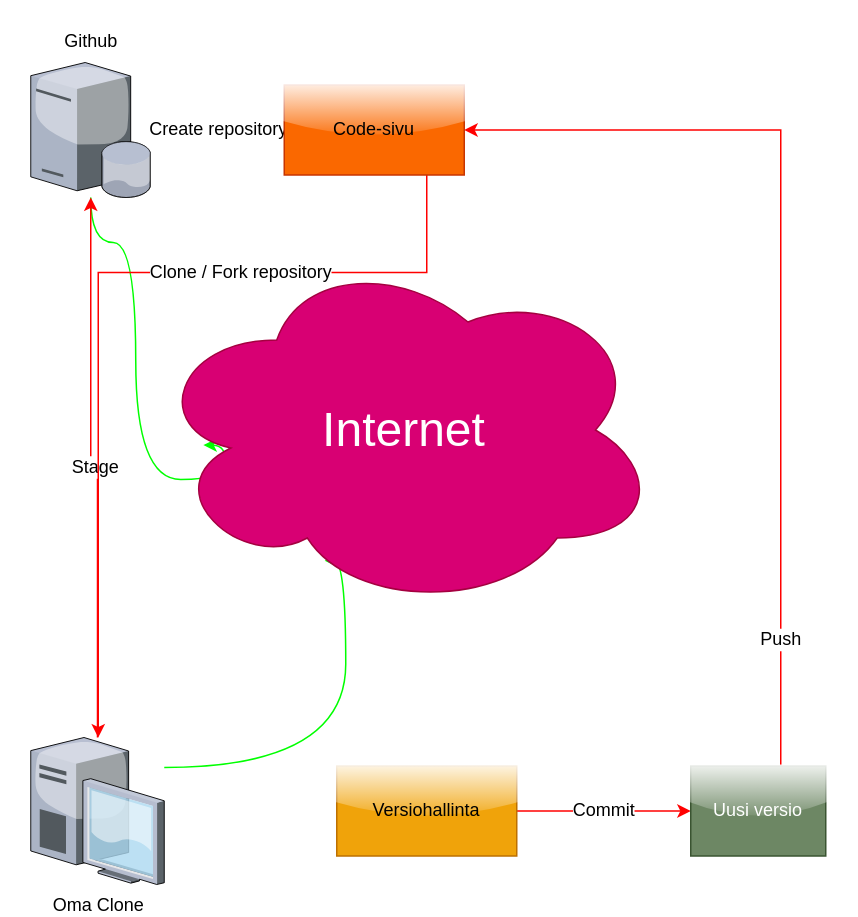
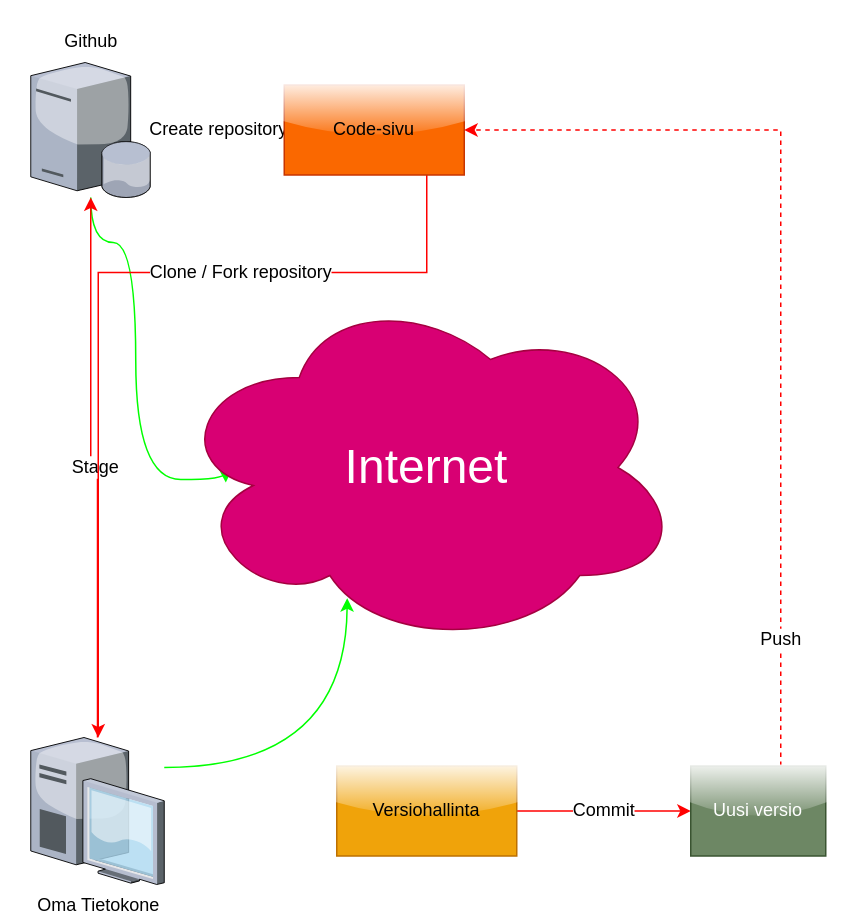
- <mxCell id="10" value="Push" style="edgeStyle=orthogonalEdgeStyle;rounded=0;orthogonalLoop=1;jettySize=auto;html=1;entryX=1;entryY=0.5;entryDx=0;entryDy=0;fontSize=12;strokeColor=#FF0000;" edge="1" parent="1" source="11" target="13"><mxGeometry x="-0.737" relative="1" as="geometry"><Array as="points"><mxPoint x="520" y="65" /></Array><mxPoint as="offset" /></mxGeometry></mxCell>
+ <mxCell id="10" value="Push" style="edgeStyle=orthogonalEdgeStyle;rounded=0;orthogonalLoop=1;jettySize=auto;html=1;entryX=1;entryY=0.5;entryDx=0;entryDy=0;fontSize=12;strokeColor=#FF0000;dashed=1;" edge="1" parent="1" source="11" target="13"><mxGeometry x="-0.737" relative="1" as="geometry"><Array as="points"><mxPoint x="520" y="65" /></Array><mxPoint as="offset" /></mxGeometry></mxCell>
- <mxCell id="14" value="&lt;font style=&quot;font-size: 32px;&quot;&gt;Internet&lt;/font&gt;" style="ellipse;shape=cloud;whiteSpace=wrap;html=1;rounded=0;shadow=0;glass=1;fontSize=12;fillColor=#D80073;fontColor=#ffffff;strokeColor=#A50040;" vertex="1" parent="1"><mxGeometry x="99" y="145" width="340" height="240" as="geometry" /></mxCell>
+ <mxCell id="14" value="&lt;font style=&quot;font-size: 32px;&quot;&gt;Internet&lt;/font&gt;" style="ellipse;shape=cloud;whiteSpace=wrap;html=1;rounded=0;shadow=0;glass=1;fontSize=12;fillColor=#D80073;fontColor=#ffffff;strokeColor=#A50040;" vertex="1" parent="1"><mxGeometry x="114" y="170" width="340" height="240" as="geometry" /></mxCell>
- <mxCell id="7" value="Oma Clone" style="verticalLabelPosition=bottom;sketch=0;aspect=fixed;html=1;verticalAlign=top;strokeColor=none;align=center;outlineConnect=0;shape=mxgraph.citrix.desktop;fontSize=12;" vertex="1" parent="1"><mxGeometry x="20" y="470" width="89" height="98" as="geometry" /></mxCell>
+ <mxCell id="7" value="Oma Tietokone" style="verticalLabelPosition=bottom;sketch=0;aspect=fixed;html=1;verticalAlign=top;strokeColor=none;align=center;outlineConnect=0;shape=mxgraph.citrix.desktop;fontSize=12;" vertex="1" parent="1"><mxGeometry x="20" y="470" width="89" height="98" as="geometry" /></mxCell>
